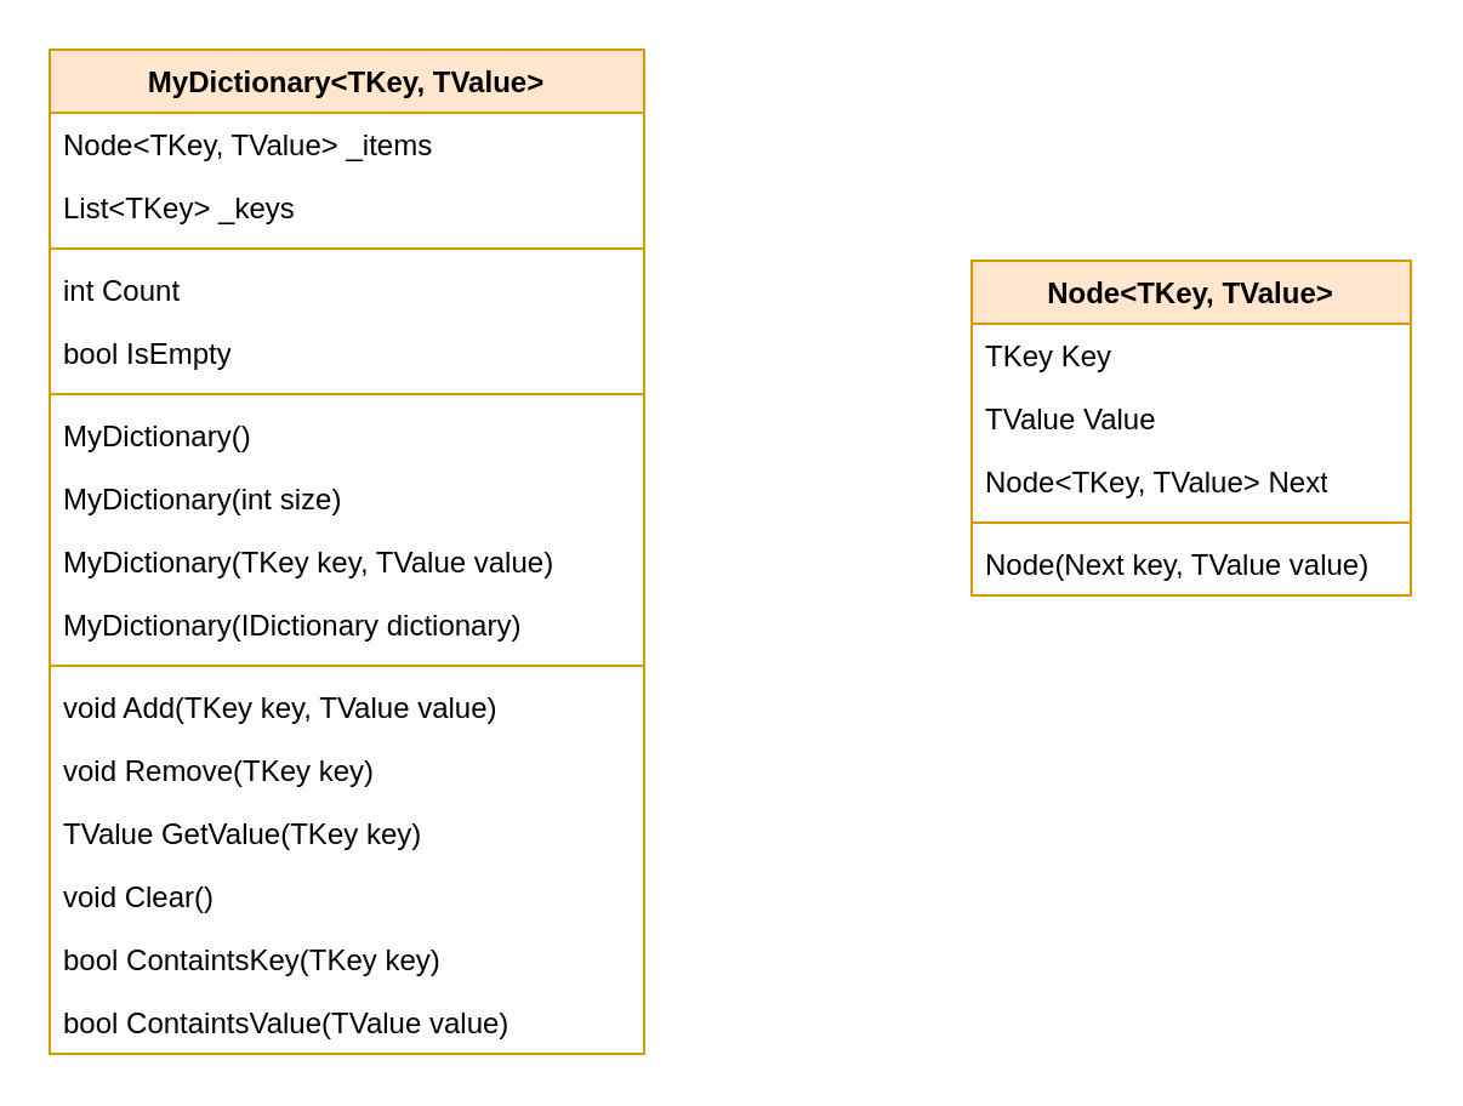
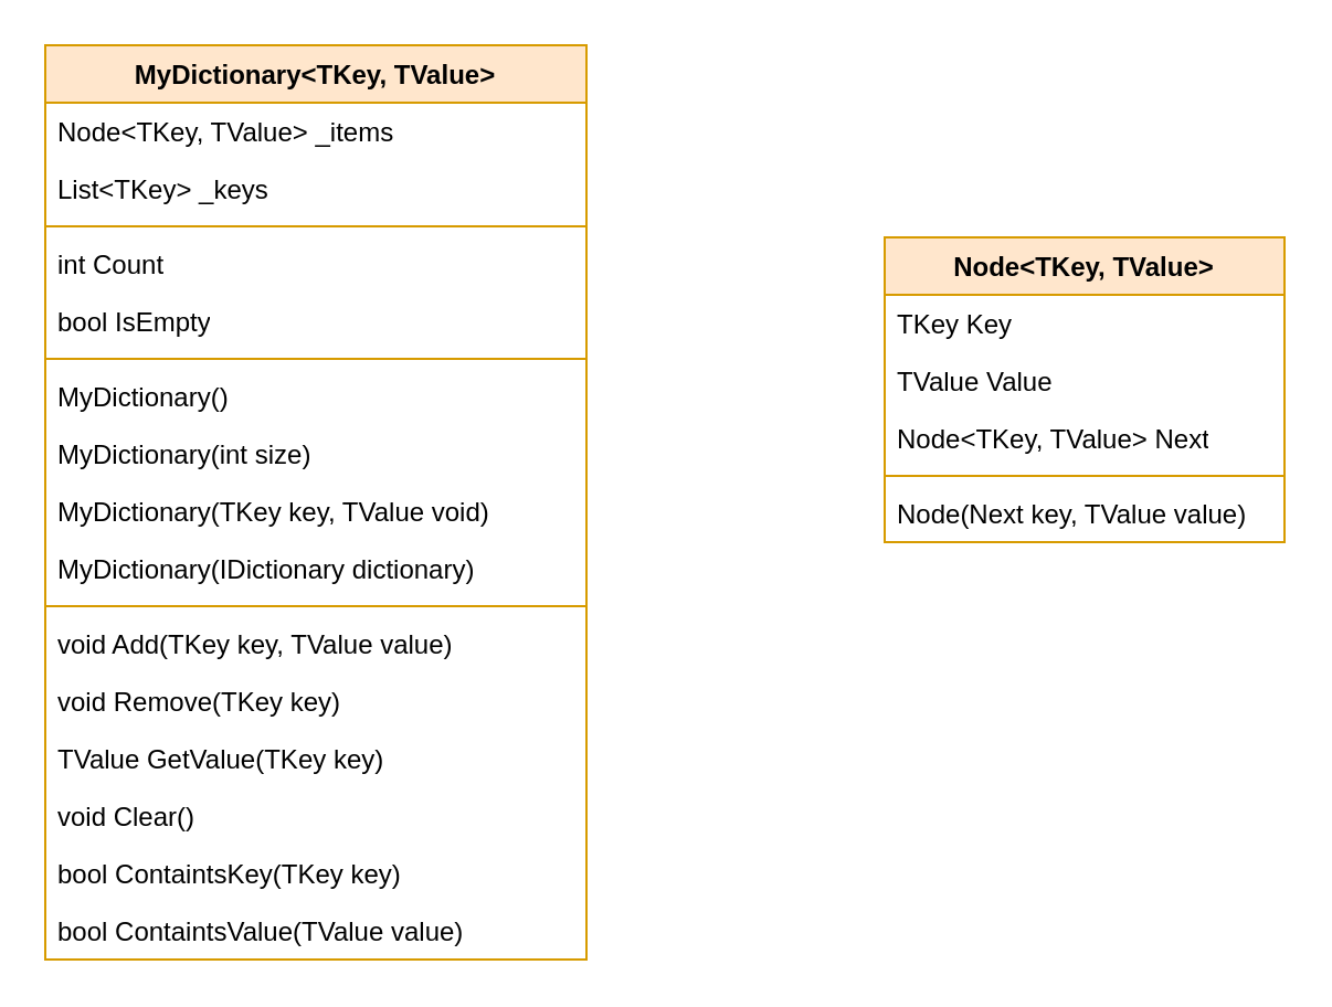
- <mxCell id="17" value="MyDictionary(TKey key, TValue value)" style="text;strokeColor=none;fillColor=none;align=left;verticalAlign=top;spacingLeft=4;spacingRight=4;overflow=hidden;rotatable=0;points=[[0,0.5],[1,0.5]];portConstraint=eastwest;whiteSpace=wrap;html=1;" parent="8" vertex="1"><mxGeometry y="198" width="245" height="26" as="geometry" /></mxCell>
+ <mxCell id="17" value="MyDictionary(TKey key, TValue void)" style="text;strokeColor=none;fillColor=none;align=left;verticalAlign=top;spacingLeft=4;spacingRight=4;overflow=hidden;rotatable=0;points=[[0,0.5],[1,0.5]];portConstraint=eastwest;whiteSpace=wrap;html=1;" parent="8" vertex="1"><mxGeometry y="198" width="245" height="26" as="geometry" /></mxCell>
